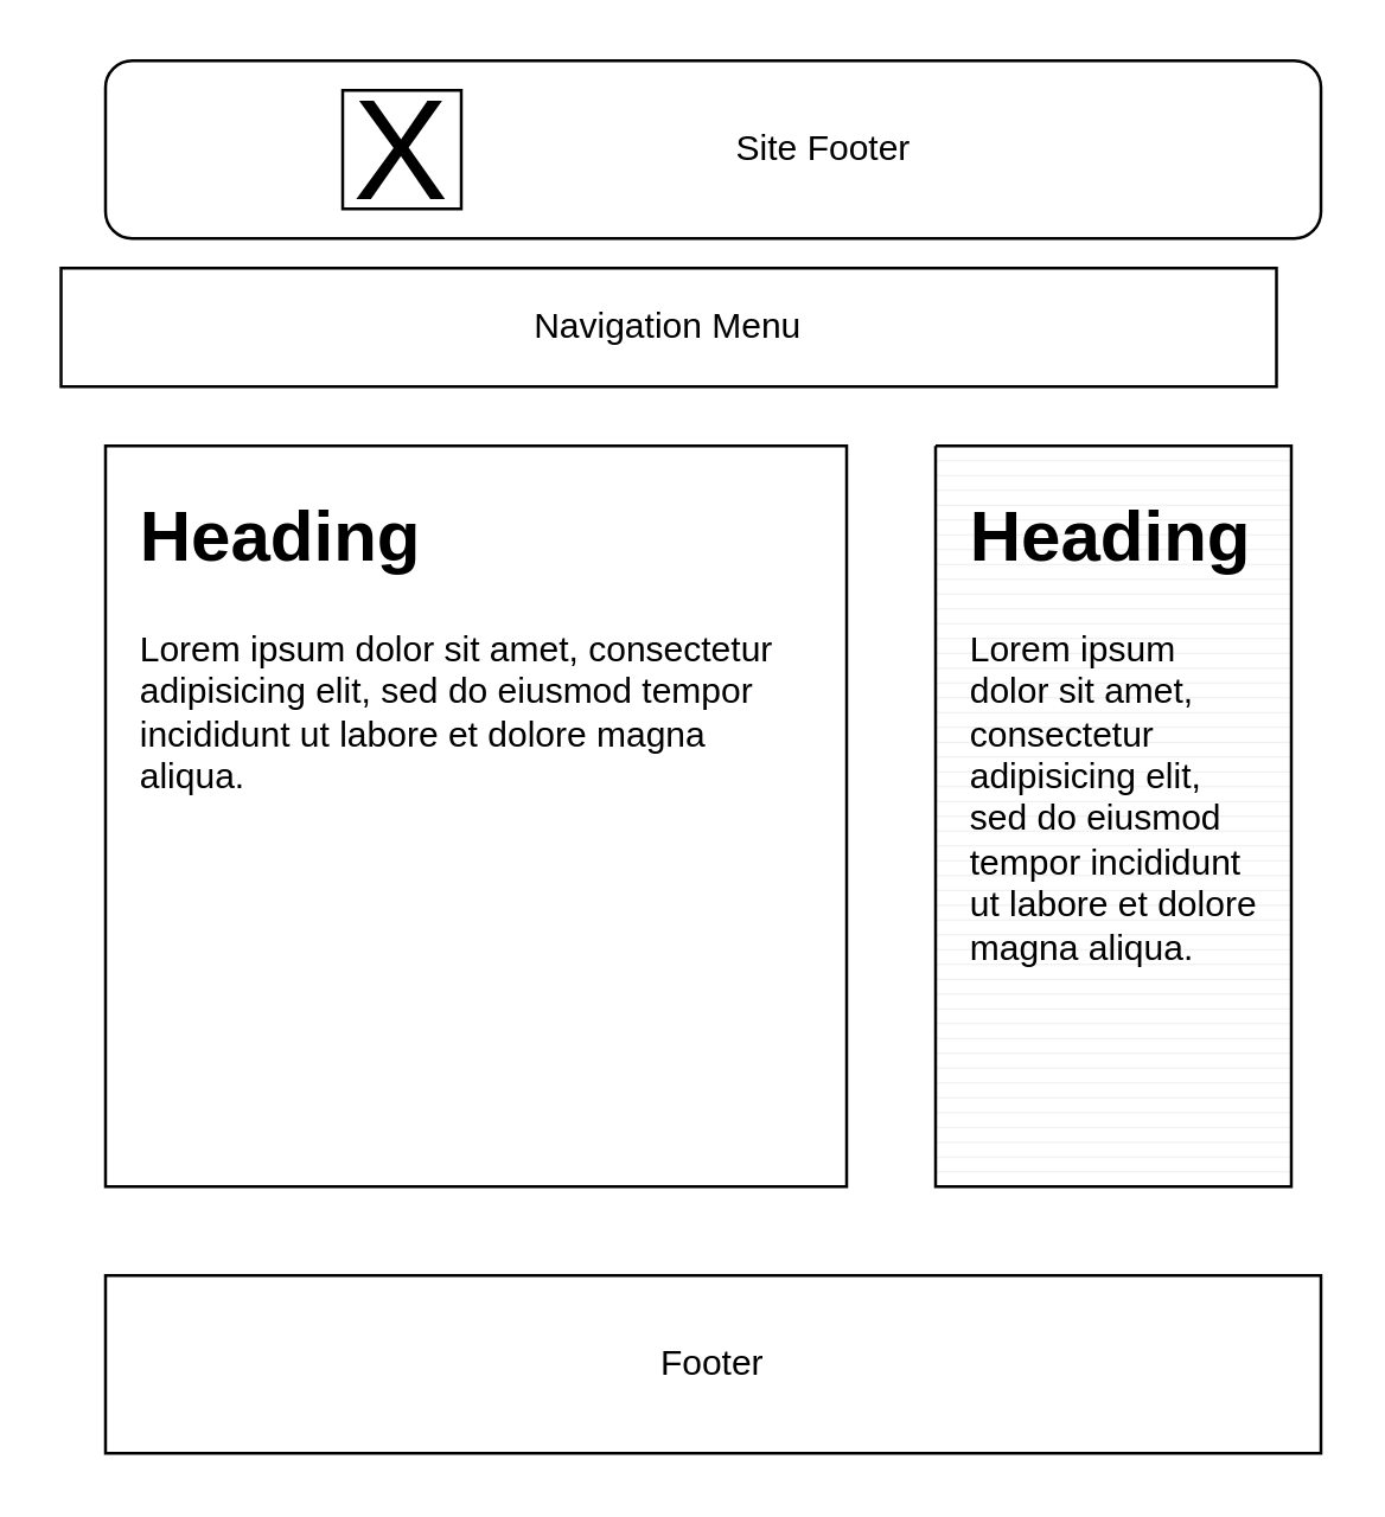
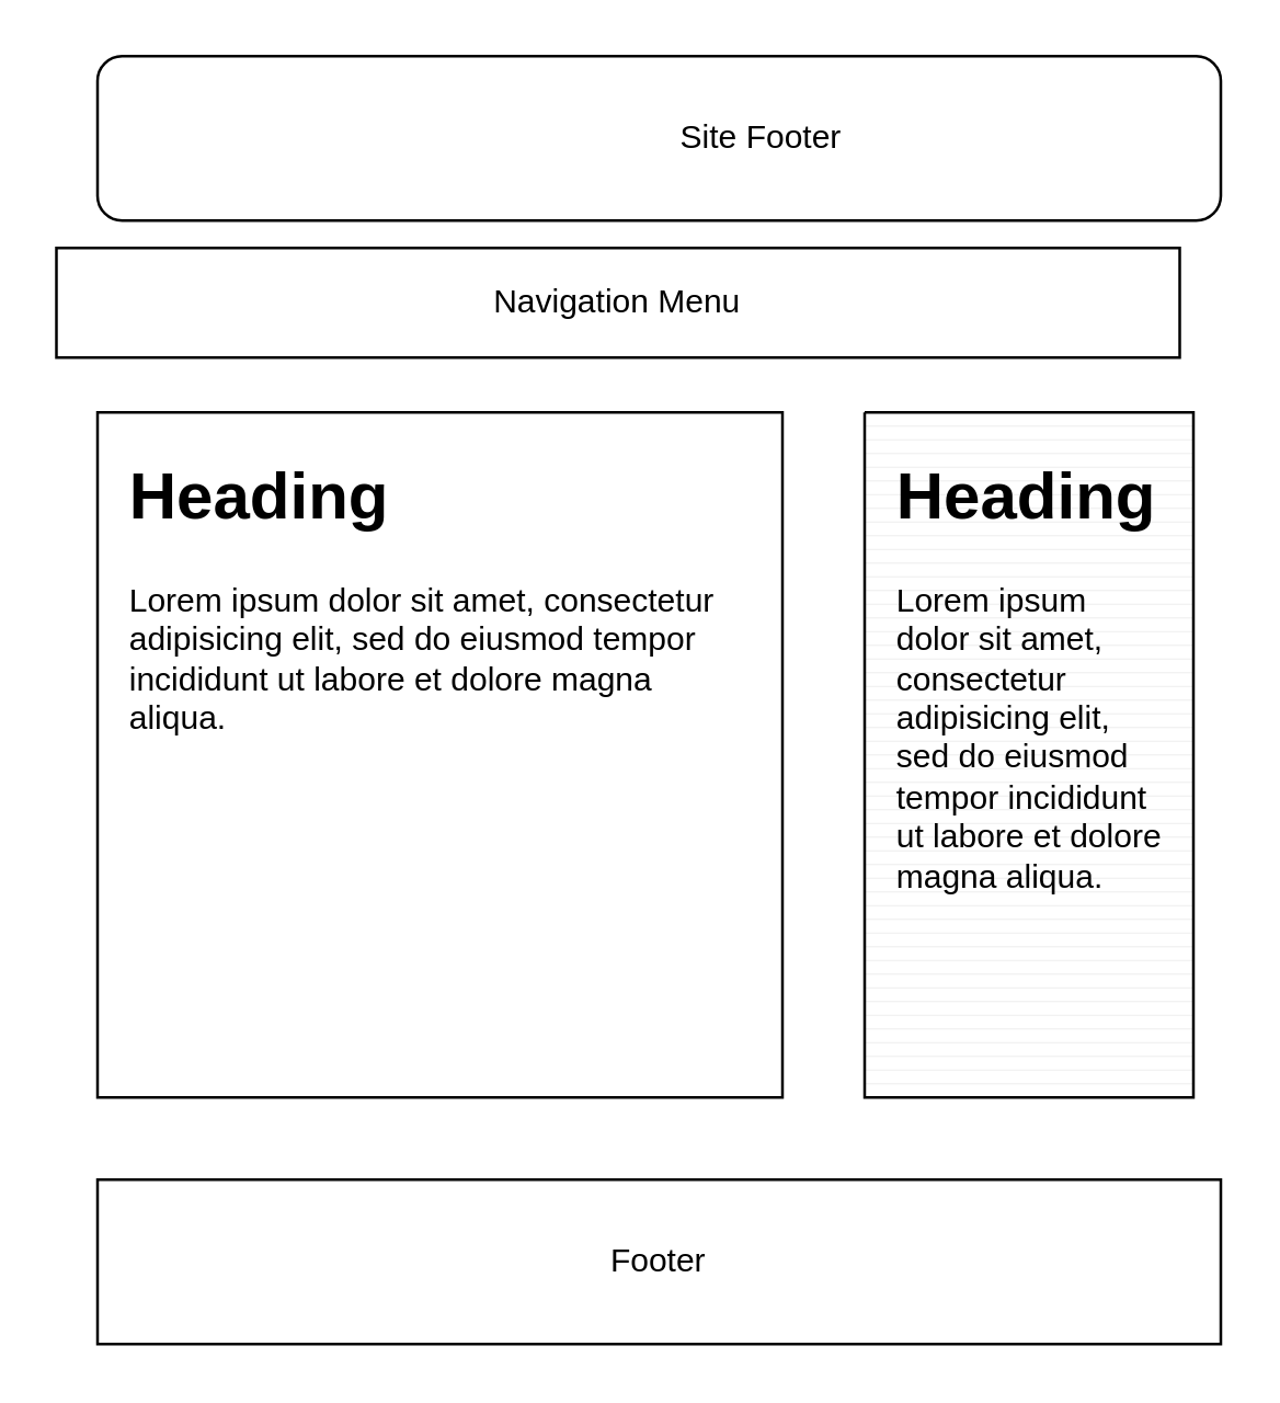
- <mxCell id="4" value="&lt;font style=&quot;font-size: 48px;&quot;&gt;X&lt;/font&gt;" style="whiteSpace=wrap;html=1;aspect=fixed;" vertex="1" parent="1"><mxGeometry x="115" y="30" width="40" height="40" as="geometry" /></mxCell>
